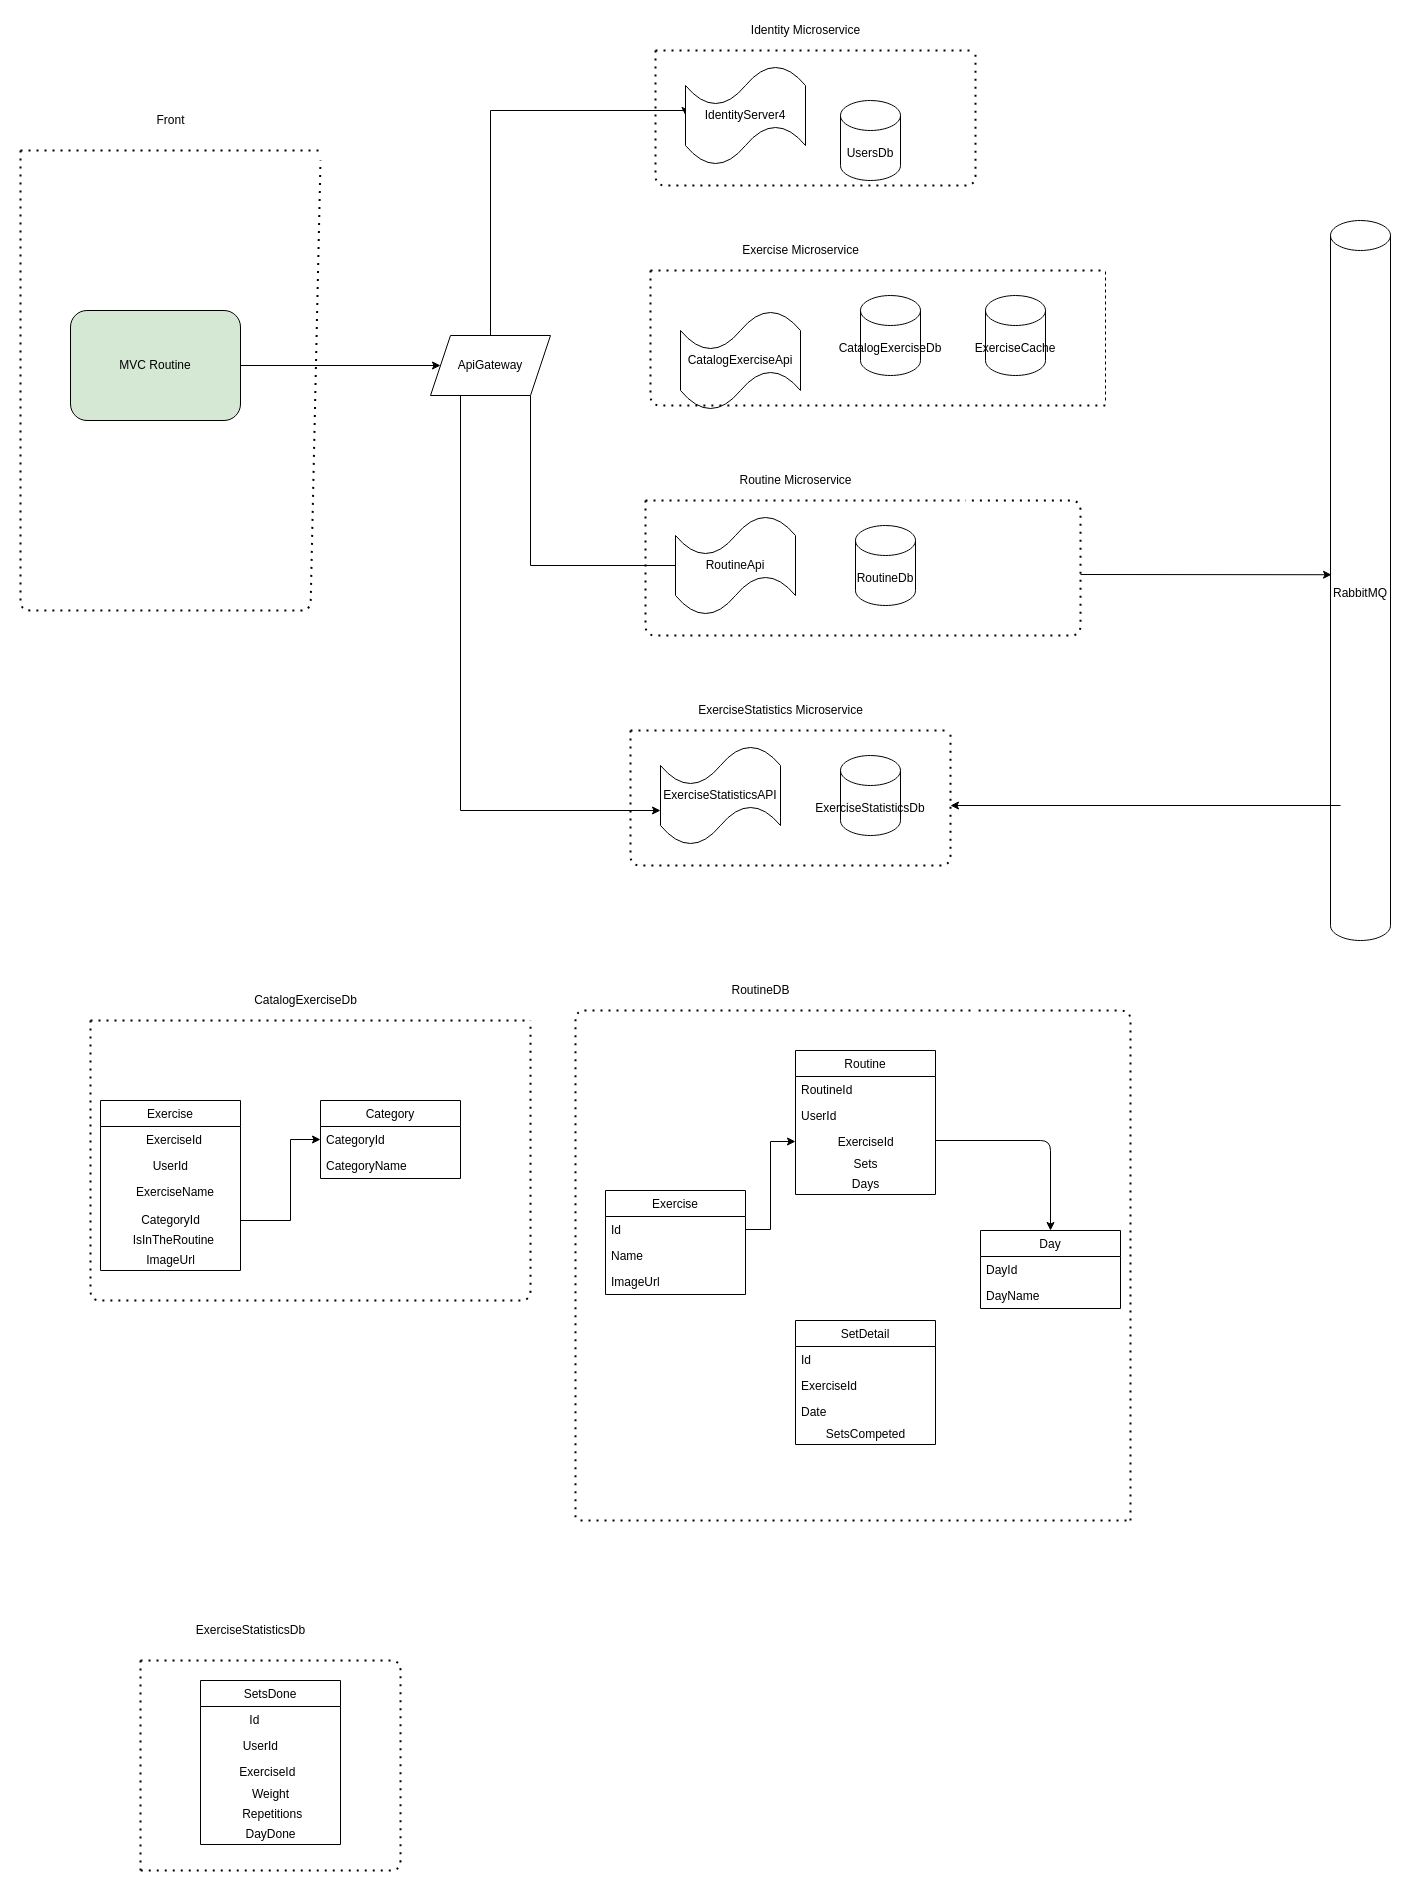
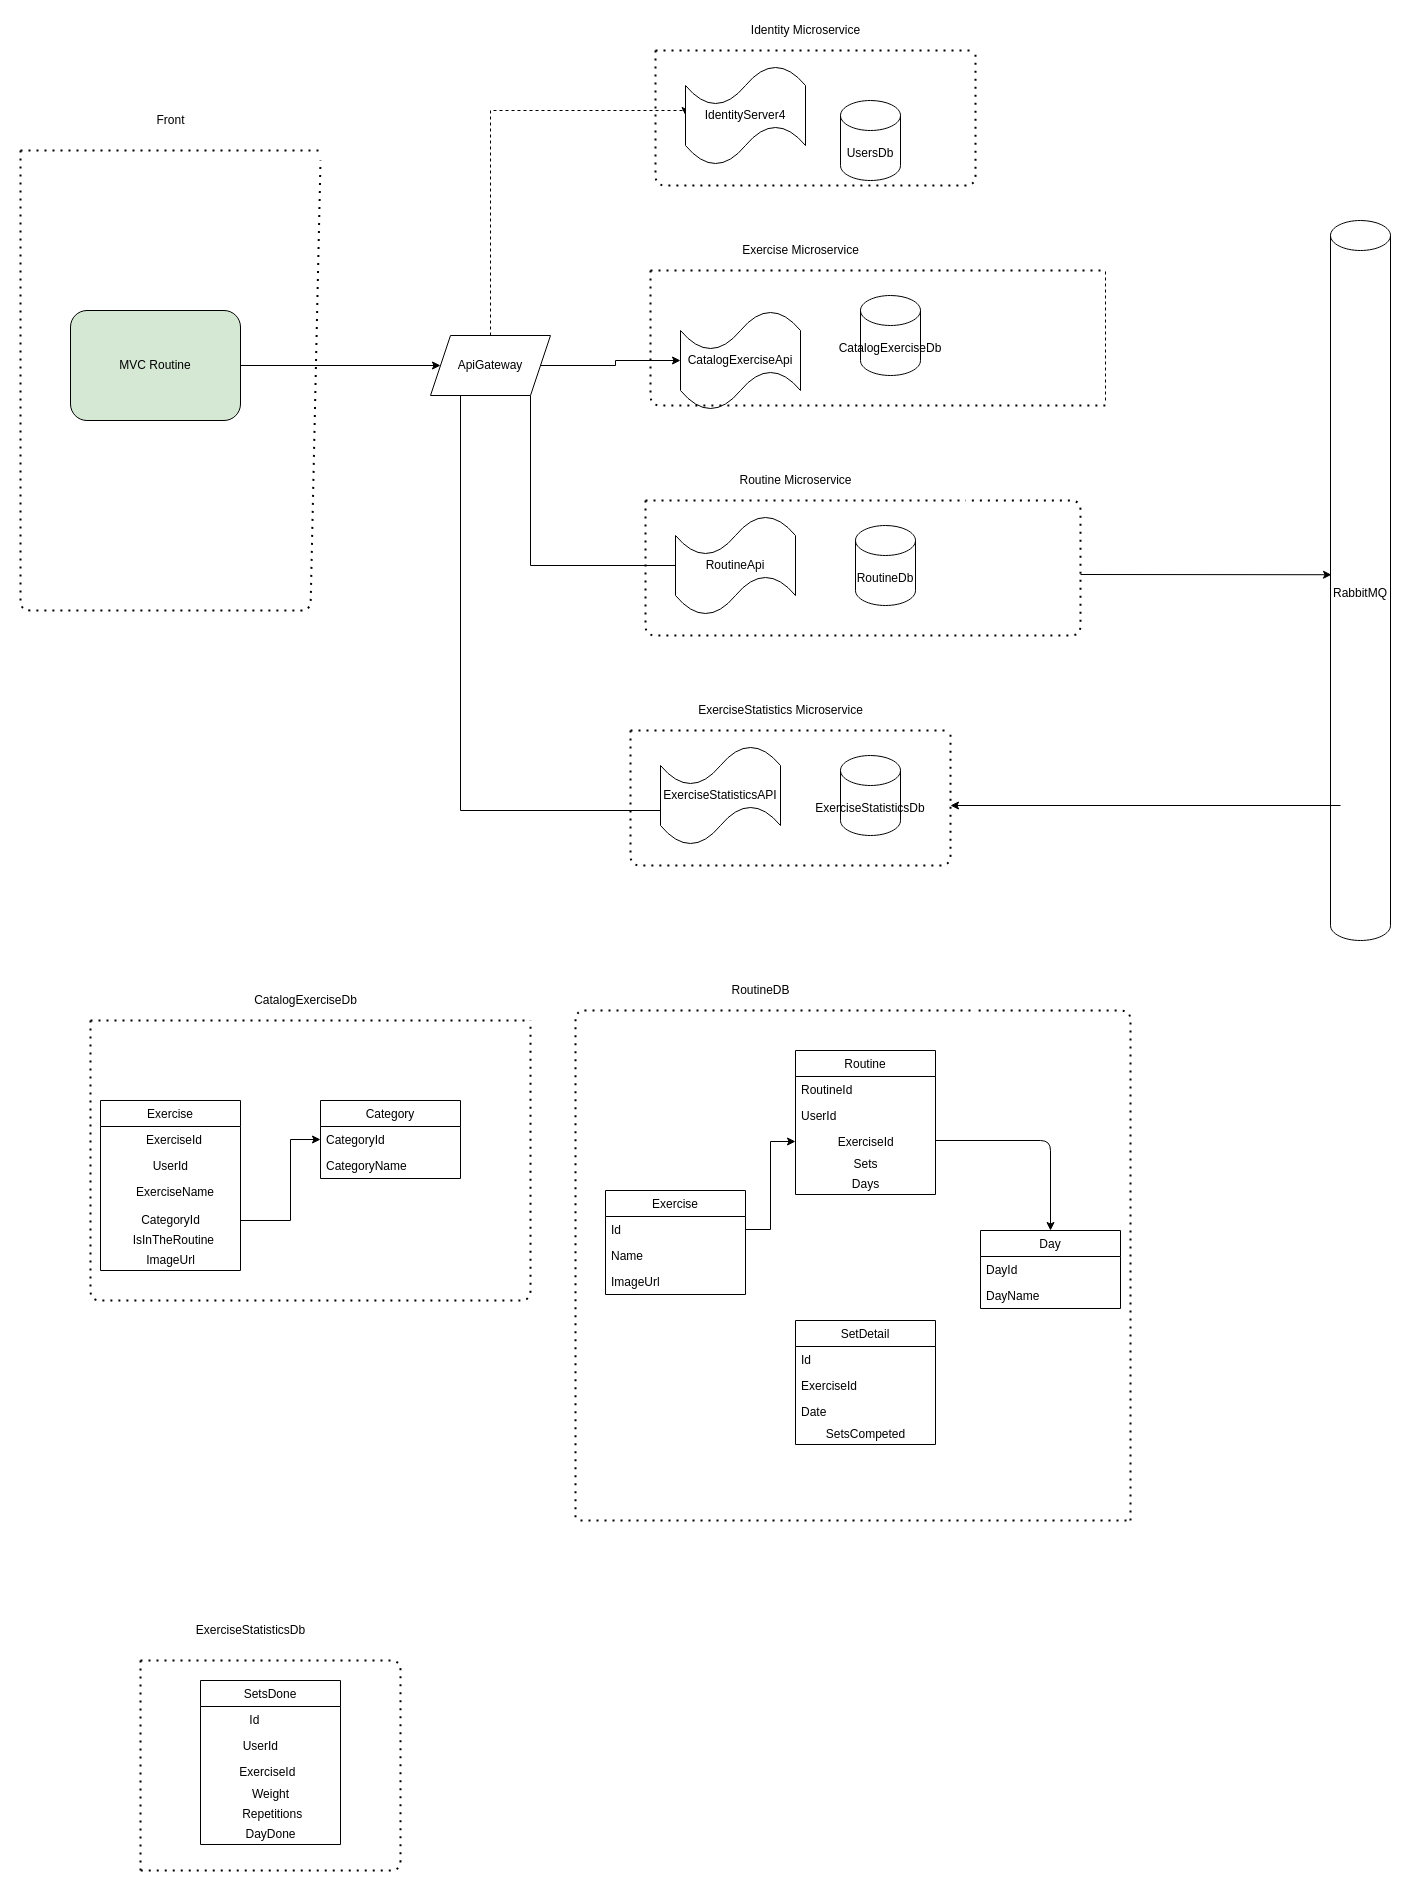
- <mxCell id="7" style="edgeStyle=orthogonalEdgeStyle;rounded=0;orthogonalLoop=1;jettySize=auto;html=1;entryX=0;entryY=0.5;entryDx=0;entryDy=0;entryPerimeter=0;" parent="1" source="11" target="17" edge="1"><mxGeometry relative="1" as="geometry"><mxPoint x="580" y="110" as="targetPoint" /><Array as="points"><mxPoint x="490" y="110" /><mxPoint x="685" y="110" /></Array></mxGeometry></mxCell>
+ <mxCell id="7" style="edgeStyle=orthogonalEdgeStyle;rounded=0;orthogonalLoop=1;jettySize=auto;html=1;entryX=0;entryY=0.5;entryDx=0;entryDy=0;entryPerimeter=0;dashed=1;" parent="1" source="11" target="17" edge="1"><mxGeometry relative="1" as="geometry"><mxPoint x="580" y="110" as="targetPoint" /><Array as="points"><mxPoint x="490" y="110" /><mxPoint x="685" y="110" /></Array></mxGeometry></mxCell>
- <mxCell id="71" value="ExerciseCache" style="shape=cylinder3;whiteSpace=wrap;html=1;boundedLbl=1;backgroundOutline=1;size=15;" parent="1" vertex="1"><mxGeometry x="985" y="295" width="60" height="80" as="geometry" /></mxCell>
+ <mxCell id="8" style="edgeStyle=orthogonalEdgeStyle;rounded=0;orthogonalLoop=1;jettySize=auto;html=1;entryX=0;entryY=0.5;entryDx=0;entryDy=0;entryPerimeter=0;" parent="1" source="11" target="12" edge="1"><mxGeometry relative="1" as="geometry" /></mxCell>
- <mxCell id="10" style="edgeStyle=orthogonalEdgeStyle;rounded=0;orthogonalLoop=1;jettySize=auto;html=1;entryX=0;entryY=0.65;entryDx=0;entryDy=0;entryPerimeter=0;" parent="1" source="11" target="27" edge="1"><mxGeometry relative="1" as="geometry"><Array as="points"><mxPoint x="460" y="810" /></Array></mxGeometry></mxCell>
+ <mxCell id="10" style="edgeStyle=orthogonalEdgeStyle;rounded=0;orthogonalLoop=1;jettySize=auto;html=1;entryX=0;entryY=0.65;entryDx=0;entryDy=0;entryPerimeter=0;endArrow=none;" parent="1" source="11" target="27" edge="1"><mxGeometry relative="1" as="geometry"><Array as="points"><mxPoint x="460" y="810" /></Array></mxGeometry></mxCell>
